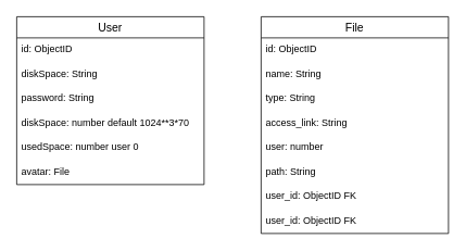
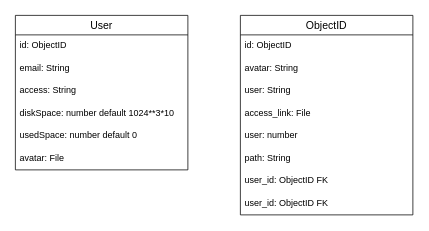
- <mxCell id="9" value="File" style="swimlane;fontStyle=0;childLayout=stackLayout;horizontal=1;startSize=26;horizontalStack=0;resizeParent=1;resizeParentMax=0;resizeLast=0;collapsible=1;marginBottom=0;align=center;fontSize=14;" parent="1" vertex="1"><mxGeometry x="320" y="20" width="230" height="266" as="geometry" /></mxCell>
+ <mxCell id="9" value="ObjectID" style="swimlane;fontStyle=0;childLayout=stackLayout;horizontal=1;startSize=26;horizontalStack=0;resizeParent=1;resizeParentMax=0;resizeLast=0;collapsible=1;marginBottom=0;align=center;fontSize=14;" parent="1" vertex="1"><mxGeometry x="320" y="20" width="230" height="266" as="geometry" /></mxCell>
- <mxCell id="4" value="diskSpace: String" style="text;strokeColor=none;fillColor=none;spacingLeft=4;spacingRight=4;overflow=hidden;rotatable=0;points=[[0,0.5],[1,0.5]];portConstraint=eastwest;fontSize=12;" parent="2" vertex="1"><mxGeometry y="56" width="230" height="30" as="geometry" /></mxCell>
+ <mxCell id="4" value="email: String" style="text;strokeColor=none;fillColor=none;spacingLeft=4;spacingRight=4;overflow=hidden;rotatable=0;points=[[0,0.5],[1,0.5]];portConstraint=eastwest;fontSize=12;" parent="2" vertex="1"><mxGeometry y="56" width="230" height="30" as="geometry" /></mxCell>
- <mxCell id="11" value="name: String" style="text;strokeColor=none;fillColor=none;spacingLeft=4;spacingRight=4;overflow=hidden;rotatable=0;points=[[0,0.5],[1,0.5]];portConstraint=eastwest;fontSize=12;" parent="9" vertex="1"><mxGeometry y="56" width="230" height="30" as="geometry" /></mxCell>
+ <mxCell id="11" value="avatar: String" style="text;strokeColor=none;fillColor=none;spacingLeft=4;spacingRight=4;overflow=hidden;rotatable=0;points=[[0,0.5],[1,0.5]];portConstraint=eastwest;fontSize=12;" parent="9" vertex="1"><mxGeometry y="56" width="230" height="30" as="geometry" /></mxCell>
- <mxCell id="5" value="password: String" style="text;strokeColor=none;fillColor=none;spacingLeft=4;spacingRight=4;overflow=hidden;rotatable=0;points=[[0,0.5],[1,0.5]];portConstraint=eastwest;fontSize=12;" parent="2" vertex="1"><mxGeometry y="86" width="230" height="30" as="geometry" /></mxCell>
+ <mxCell id="5" value="access: String" style="text;strokeColor=none;fillColor=none;spacingLeft=4;spacingRight=4;overflow=hidden;rotatable=0;points=[[0,0.5],[1,0.5]];portConstraint=eastwest;fontSize=12;" parent="2" vertex="1"><mxGeometry y="86" width="230" height="30" as="geometry" /></mxCell>
- <mxCell id="12" value="type: String" style="text;strokeColor=none;fillColor=none;spacingLeft=4;spacingRight=4;overflow=hidden;rotatable=0;points=[[0,0.5],[1,0.5]];portConstraint=eastwest;fontSize=12;" parent="9" vertex="1"><mxGeometry y="86" width="230" height="30" as="geometry" /></mxCell>
+ <mxCell id="12" value="user: String" style="text;strokeColor=none;fillColor=none;spacingLeft=4;spacingRight=4;overflow=hidden;rotatable=0;points=[[0,0.5],[1,0.5]];portConstraint=eastwest;fontSize=12;" parent="9" vertex="1"><mxGeometry y="86" width="230" height="30" as="geometry" /></mxCell>
- <mxCell id="6" value="diskSpace: number default 1024**3*70" style="text;strokeColor=none;fillColor=none;spacingLeft=4;spacingRight=4;overflow=hidden;rotatable=0;points=[[0,0.5],[1,0.5]];portConstraint=eastwest;fontSize=12;" parent="2" vertex="1"><mxGeometry y="116" width="230" height="30" as="geometry" /></mxCell>
+ <mxCell id="6" value="diskSpace: number default 1024**3*10" style="text;strokeColor=none;fillColor=none;spacingLeft=4;spacingRight=4;overflow=hidden;rotatable=0;points=[[0,0.5],[1,0.5]];portConstraint=eastwest;fontSize=12;" parent="2" vertex="1"><mxGeometry y="116" width="230" height="30" as="geometry" /></mxCell>
- <mxCell id="13" value="access_link: String" style="text;strokeColor=none;fillColor=none;spacingLeft=4;spacingRight=4;overflow=hidden;rotatable=0;points=[[0,0.5],[1,0.5]];portConstraint=eastwest;fontSize=12;" parent="9" vertex="1"><mxGeometry y="116" width="230" height="30" as="geometry" /></mxCell>
+ <mxCell id="13" value="access_link: File" style="text;strokeColor=none;fillColor=none;spacingLeft=4;spacingRight=4;overflow=hidden;rotatable=0;points=[[0,0.5],[1,0.5]];portConstraint=eastwest;fontSize=12;" parent="9" vertex="1"><mxGeometry y="116" width="230" height="30" as="geometry" /></mxCell>
- <mxCell id="7" value="usedSpace: number user 0" style="text;strokeColor=none;fillColor=none;spacingLeft=4;spacingRight=4;overflow=hidden;rotatable=0;points=[[0,0.5],[1,0.5]];portConstraint=eastwest;fontSize=12;" parent="2" vertex="1"><mxGeometry y="146" width="230" height="30" as="geometry" /></mxCell>
+ <mxCell id="7" value="usedSpace: number default 0" style="text;strokeColor=none;fillColor=none;spacingLeft=4;spacingRight=4;overflow=hidden;rotatable=0;points=[[0,0.5],[1,0.5]];portConstraint=eastwest;fontSize=12;" parent="2" vertex="1"><mxGeometry y="146" width="230" height="30" as="geometry" /></mxCell>
